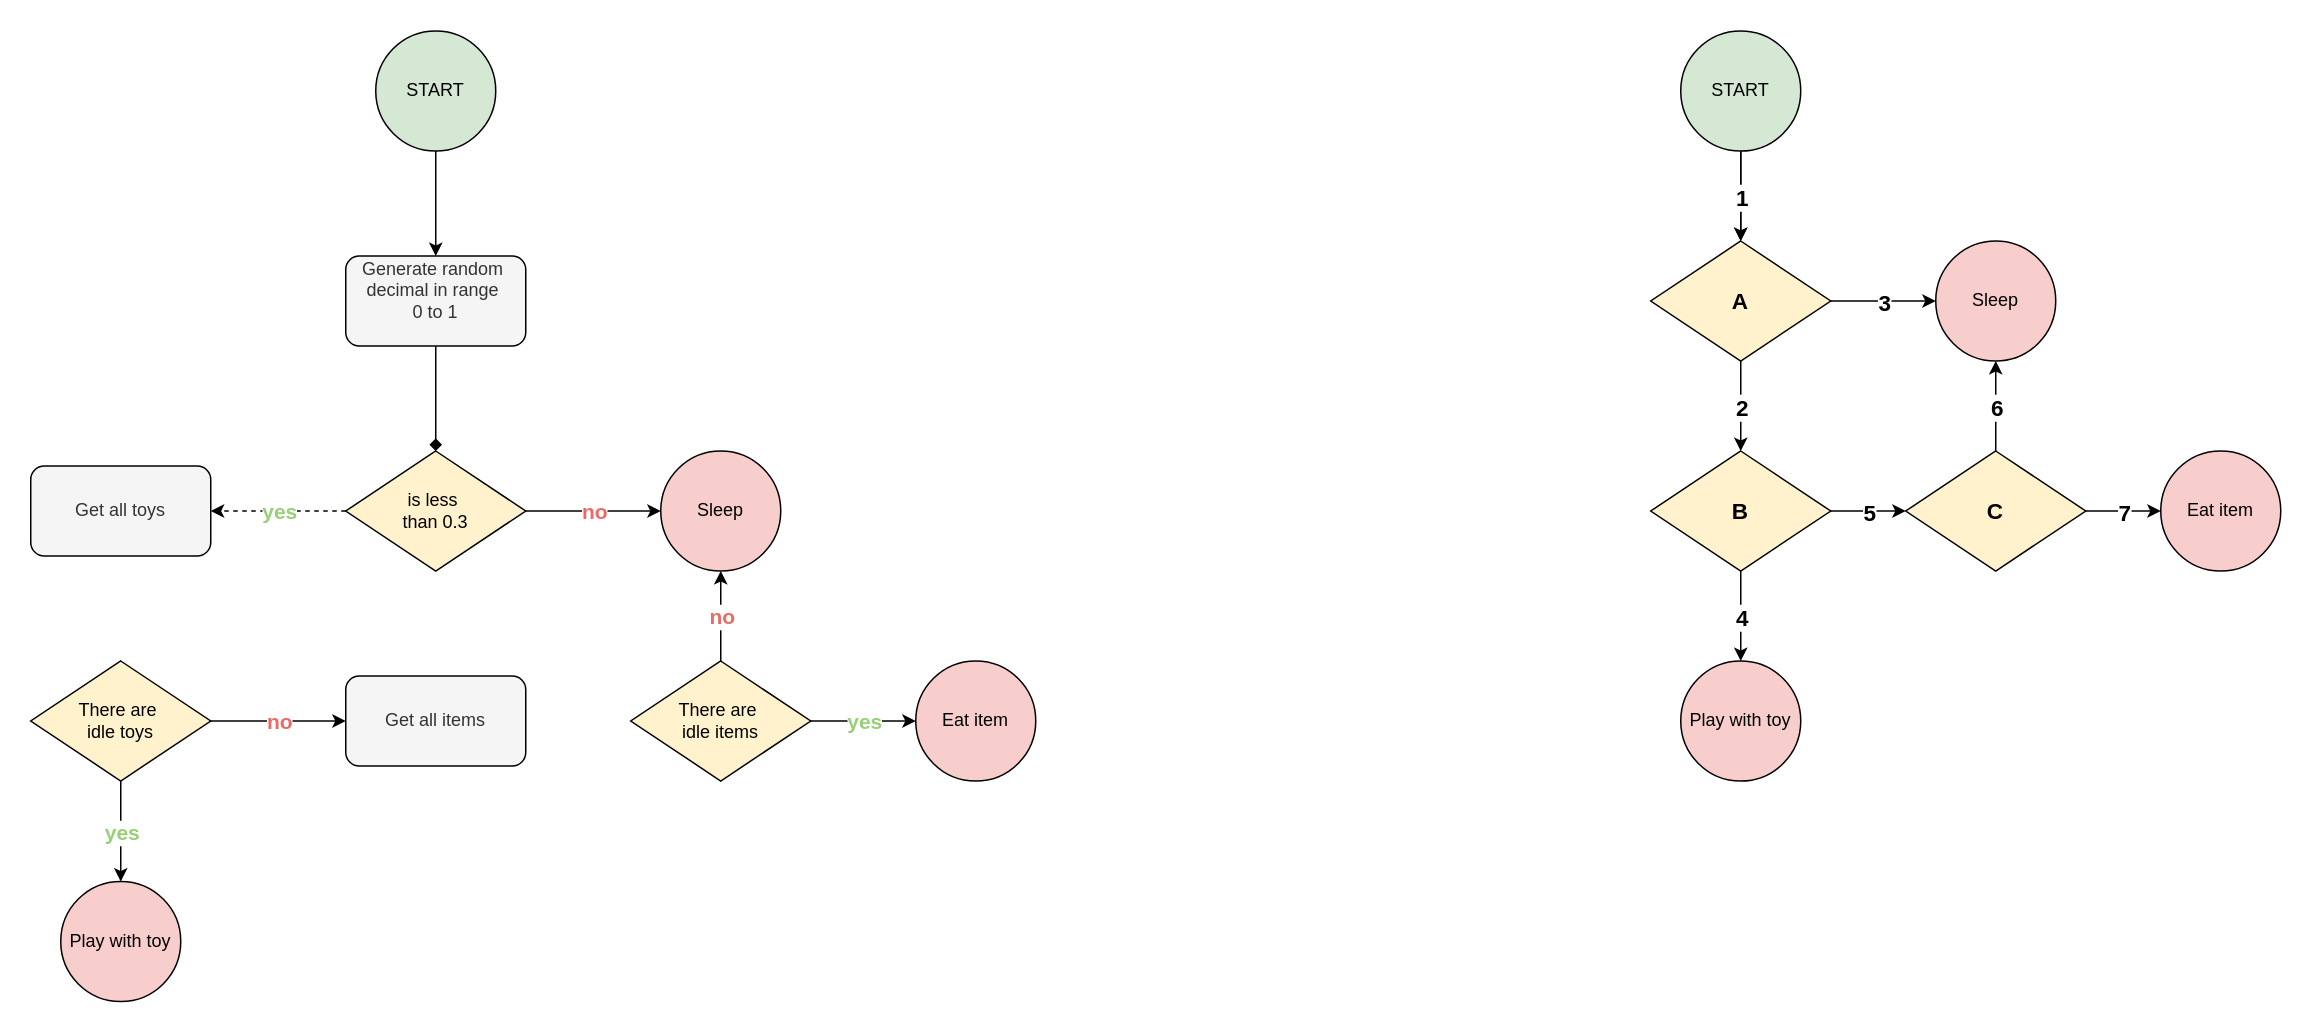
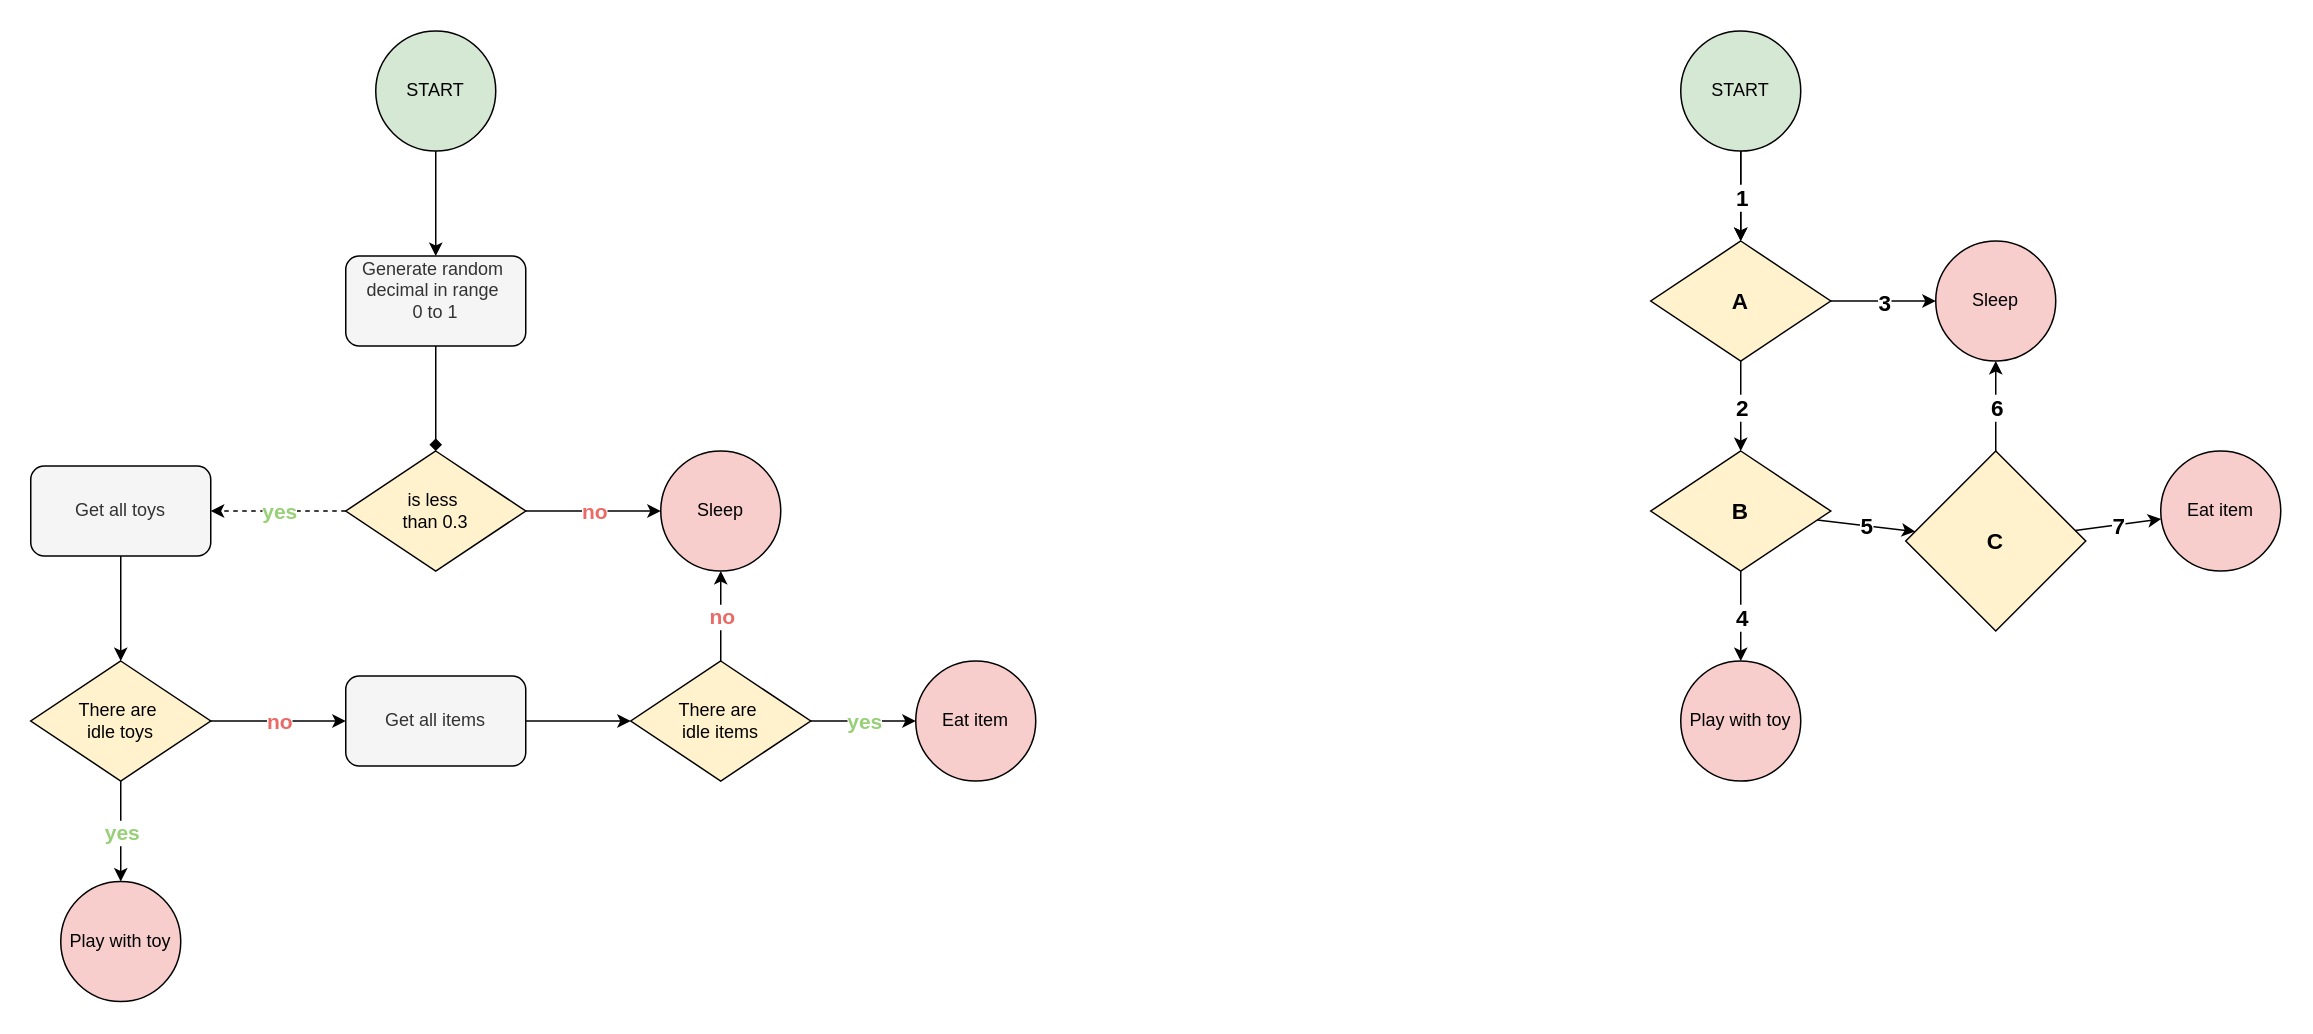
- <mxCell id="41" value="&lt;font style=&quot;font-size: 15px&quot;&gt;&lt;b&gt;C&lt;/b&gt;&lt;/font&gt;" style="rhombus;whiteSpace=wrap;html=1;fillColor=#fff2cc;strokeColor=default;" vertex="1" parent="1"><mxGeometry x="1270" y="300" width="120" height="80" as="geometry" /></mxCell>
+ <mxCell id="41" value="&lt;font style=&quot;font-size: 15px&quot;&gt;&lt;b&gt;C&lt;/b&gt;&lt;/font&gt;" style="rhombus;whiteSpace=wrap;html=1;fillColor=#fff2cc;strokeColor=default;" vertex="1" parent="1"><mxGeometry x="1270" y="300" width="120" height="120" as="geometry" /></mxCell>
+ <mxCell id="7" style="edgeStyle=orthogonalEdgeStyle;rounded=0;orthogonalLoop=1;jettySize=auto;html=1;" edge="1" parent="1" source="8" target="14"><mxGeometry relative="1" as="geometry" /></mxCell>
+ <mxCell id="20" style="edgeStyle=orthogonalEdgeStyle;rounded=0;orthogonalLoop=1;jettySize=auto;html=1;" edge="1" parent="1" source="21" target="22"><mxGeometry relative="1" as="geometry" /></mxCell>
